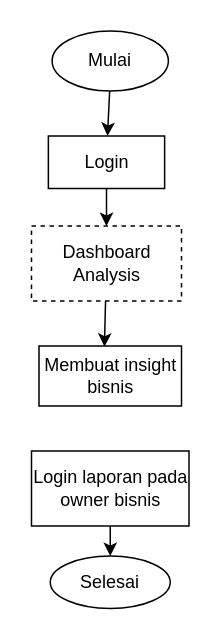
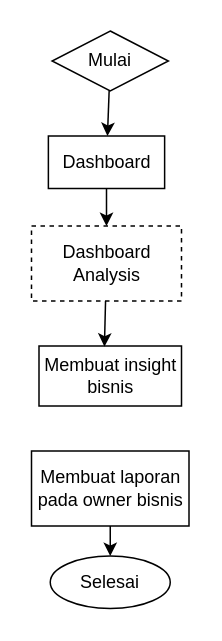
- <mxCell id="3" value="Mulai" style="ellipse;whiteSpace=wrap;html=1;" vertex="1" parent="1"><mxGeometry x="34.25" width="77.5" height="40" as="geometry" y="20" /></mxCell>
+ <mxCell id="3" value="Mulai" style="rhombus;whiteSpace=wrap;html=1;" vertex="1" parent="1"><mxGeometry x="34.25" width="77.5" height="40" as="geometry" y="20" /></mxCell>
- <mxCell id="8" value="Login" style="whiteSpace=wrap;html=1;" vertex="1" parent="1"><mxGeometry x="31.75" y="90" width="77.5" height="35" as="geometry" /></mxCell>
+ <mxCell id="8" value="Dashboard" style="whiteSpace=wrap;html=1;" vertex="1" parent="1"><mxGeometry x="31.75" y="90" width="77.5" height="35" as="geometry" /></mxCell>
- <mxCell id="6" value="Login laporan pada owner bisnis" style="whiteSpace=wrap;html=1;rounded=0;" vertex="1" parent="1"><mxGeometry x="20.5" y="300" width="105" height="50" as="geometry" /></mxCell>
+ <mxCell id="6" value="Membuat laporan pada owner bisnis" style="whiteSpace=wrap;html=1;rounded=0;" vertex="1" parent="1"><mxGeometry x="20.5" y="300" width="105" height="50" as="geometry" /></mxCell>
